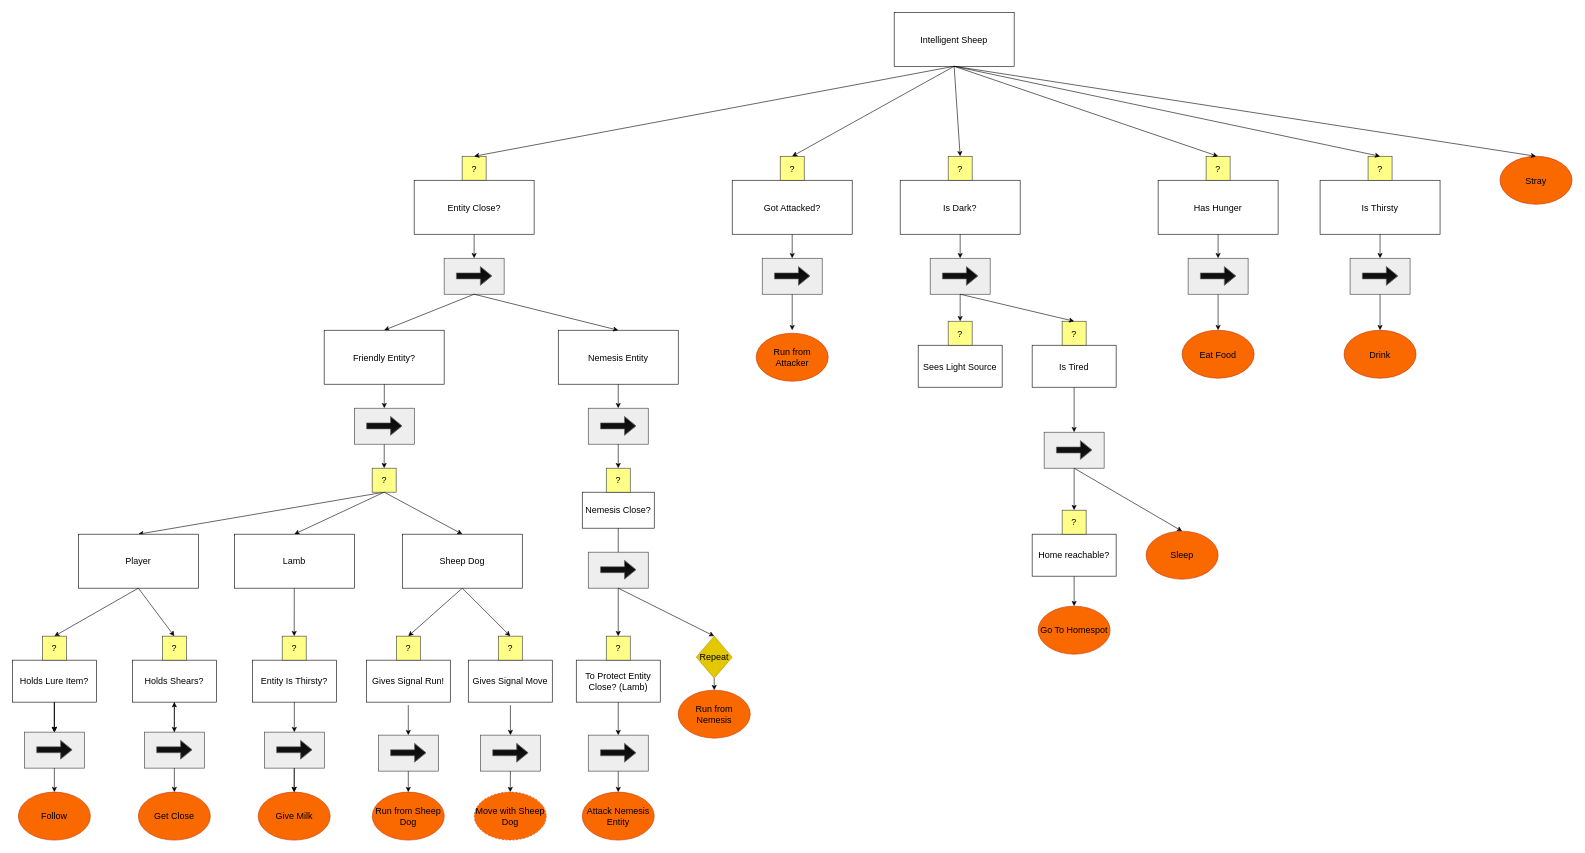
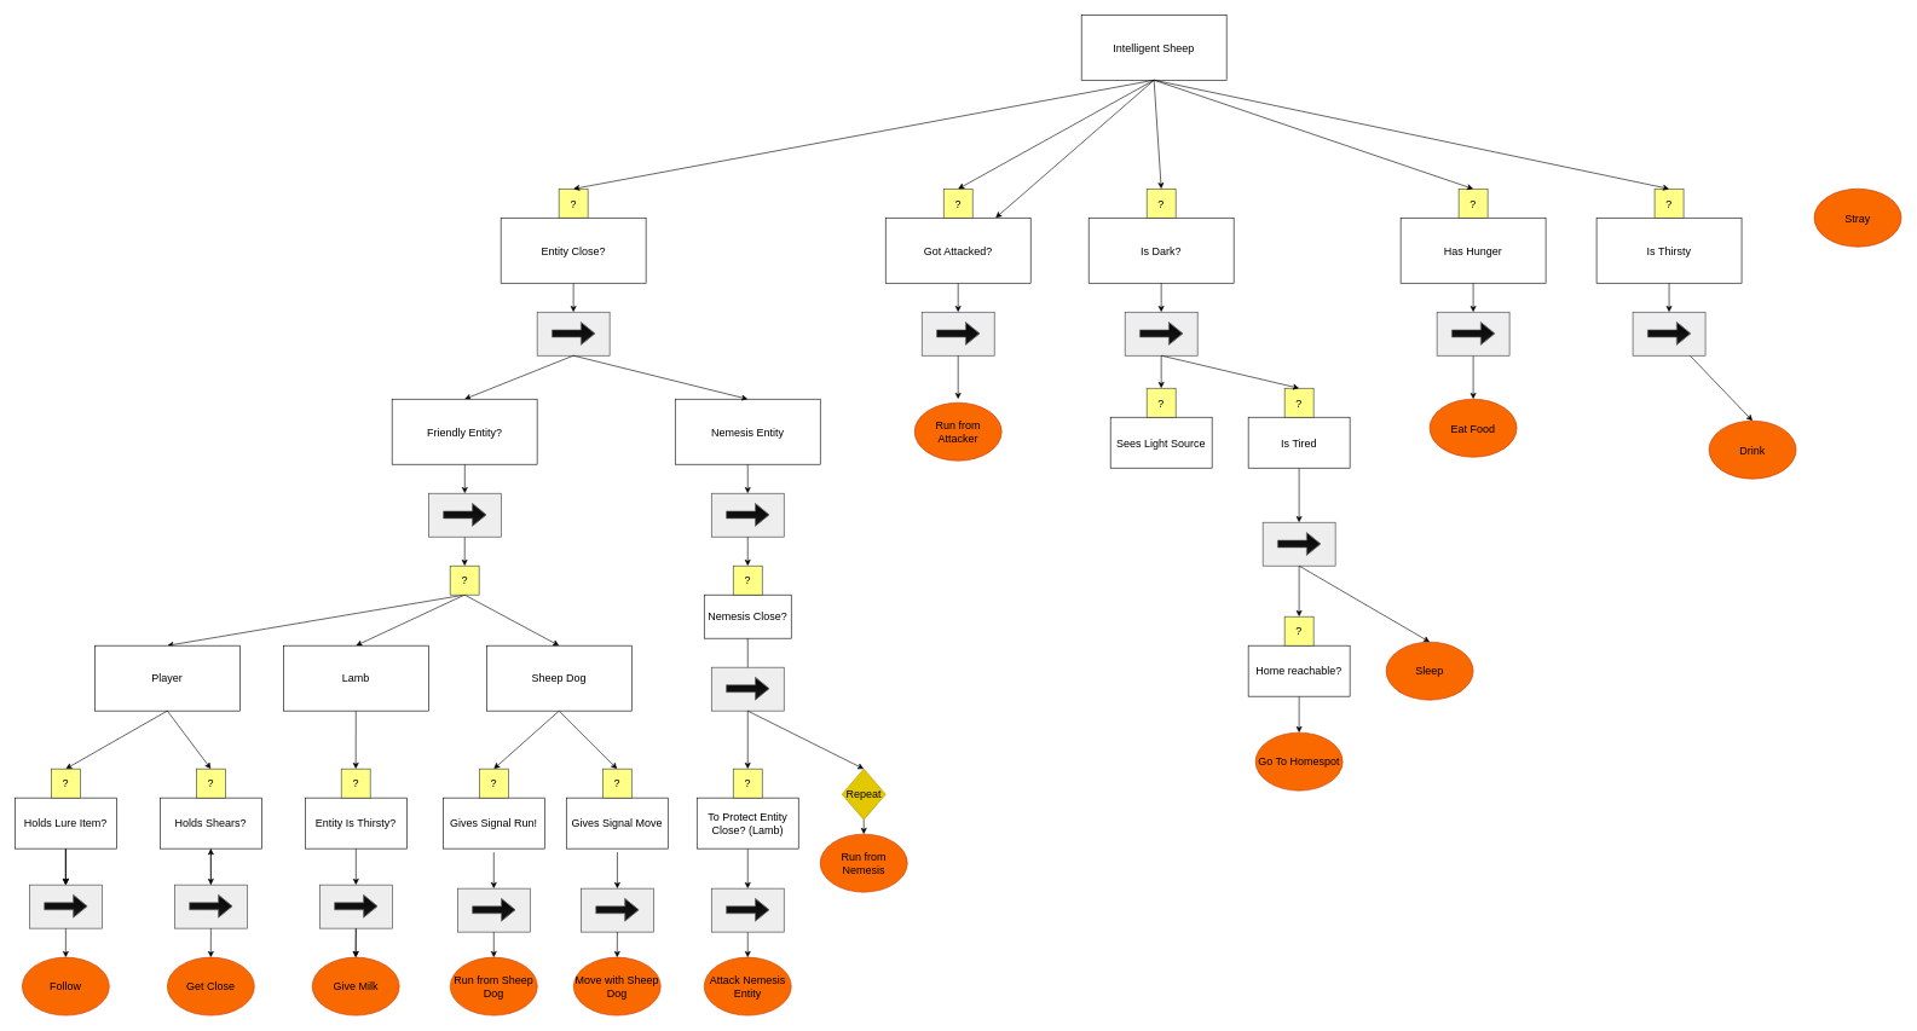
- <mxCell id="136" value="" style="edgeStyle=none;html=1;exitX=0.5;exitY=1;exitDx=0;exitDy=0;entryX=0.5;entryY=0;entryDx=0;entryDy=0;" edge="1" parent="1" source="132" target="103"><mxGeometry relative="1" as="geometry"><mxPoint x="1600" y="120" as="sourcePoint" /><mxPoint x="2560" y="240" as="targetPoint" /></mxGeometry></mxCell>
+ <mxCell id="136" value="" style="edgeStyle=none;html=1;exitX=0.5;exitY=1;exitDx=0;exitDy=0;" edge="1" parent="1" source="132" target="44"><mxGeometry relative="1" as="geometry"><mxPoint x="1600" y="120" as="sourcePoint" /><mxPoint x="2560" y="240" as="targetPoint" /></mxGeometry></mxCell>
- <mxCell id="94" value="Drink" style="ellipse;whiteSpace=wrap;html=1;fontSize=15;fillColor=#fa6800;strokeColor=#C73500;fontColor=#000000;" vertex="1" parent="1"><mxGeometry x="2240" y="550" width="120" height="80" as="geometry" /></mxCell>
+ <mxCell id="94" value="Drink" style="ellipse;whiteSpace=wrap;html=1;fontSize=15;fillColor=#fa6800;strokeColor=#C73500;fontColor=#000000;" vertex="1" parent="1"><mxGeometry x="2355" y="580" width="120" height="80" as="geometry" /></mxCell>
- <mxCell id="130" value="Move with Sheep Dog" style="ellipse;whiteSpace=wrap;html=1;fontSize=15;fillColor=#fa6800;strokeColor=#C73500;fontColor=#000000;dashed=1;" vertex="1" parent="1"><mxGeometry x="790" y="1320" width="120" height="80" as="geometry" /></mxCell>
+ <mxCell id="130" value="Move with Sheep Dog" style="ellipse;whiteSpace=wrap;html=1;fontSize=15;fillColor=#fa6800;strokeColor=#C73500;fontColor=#000000;" vertex="1" parent="1"><mxGeometry x="790" y="1320" width="120" height="80" as="geometry" /></mxCell>
